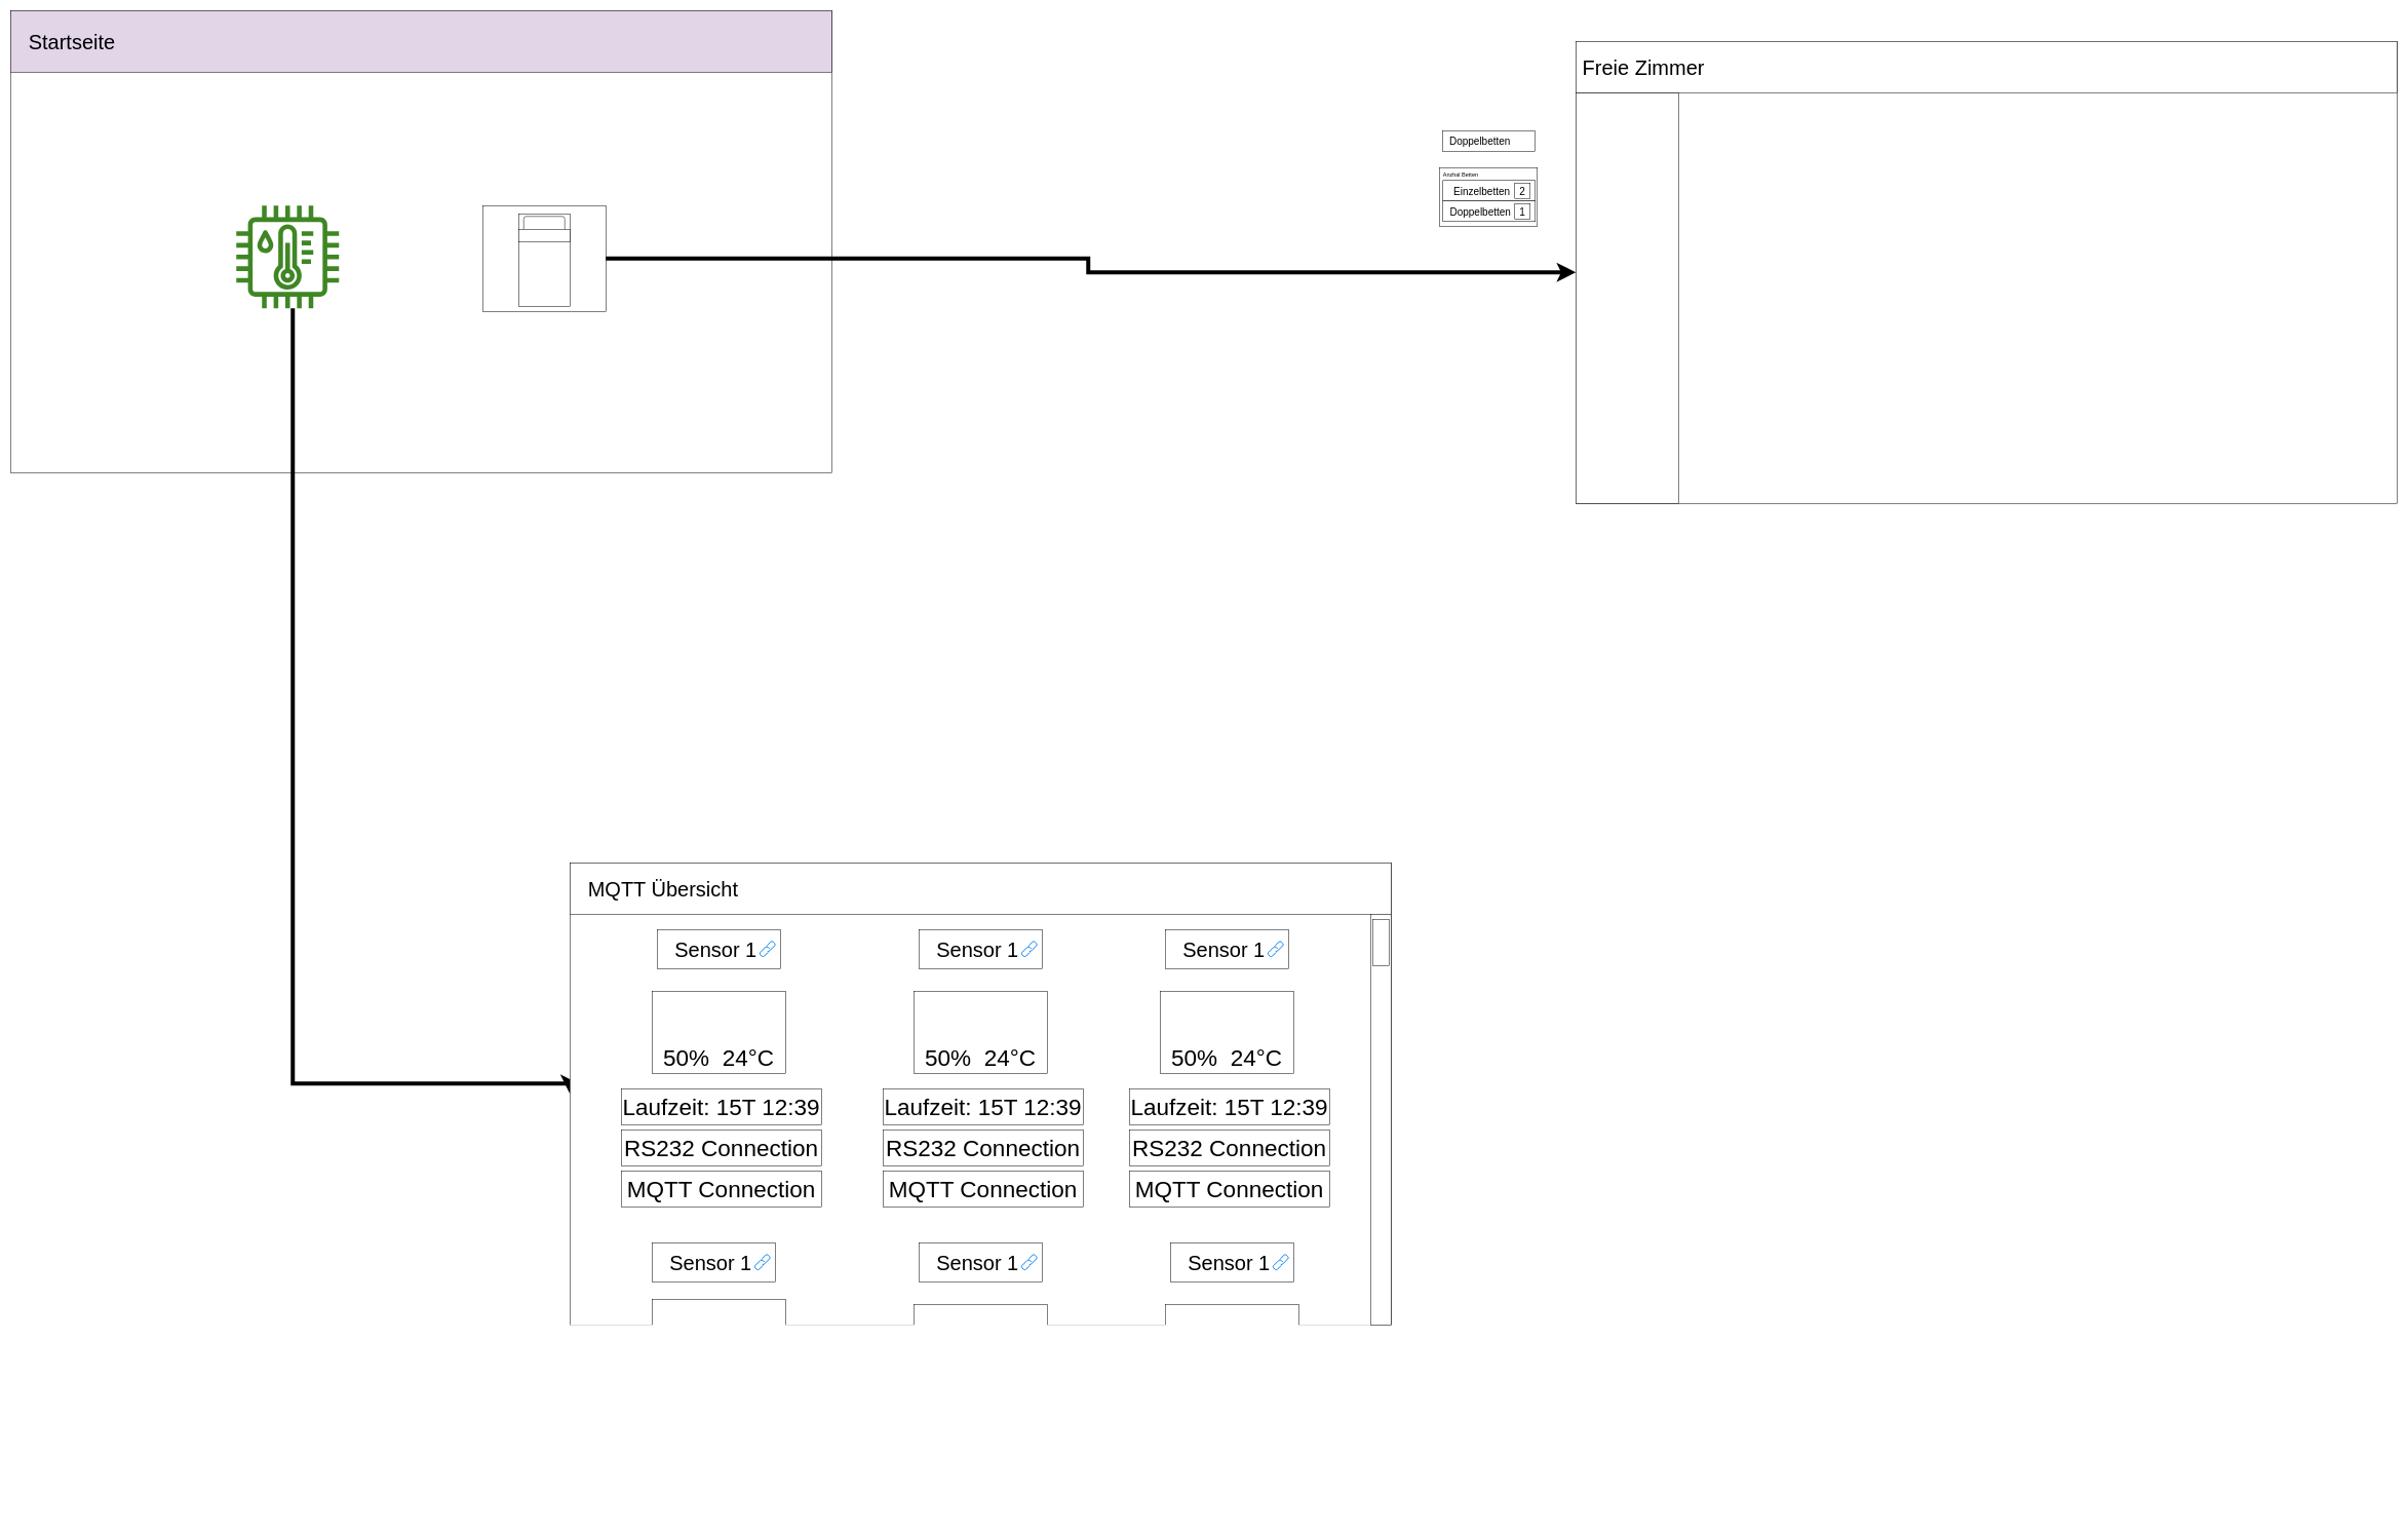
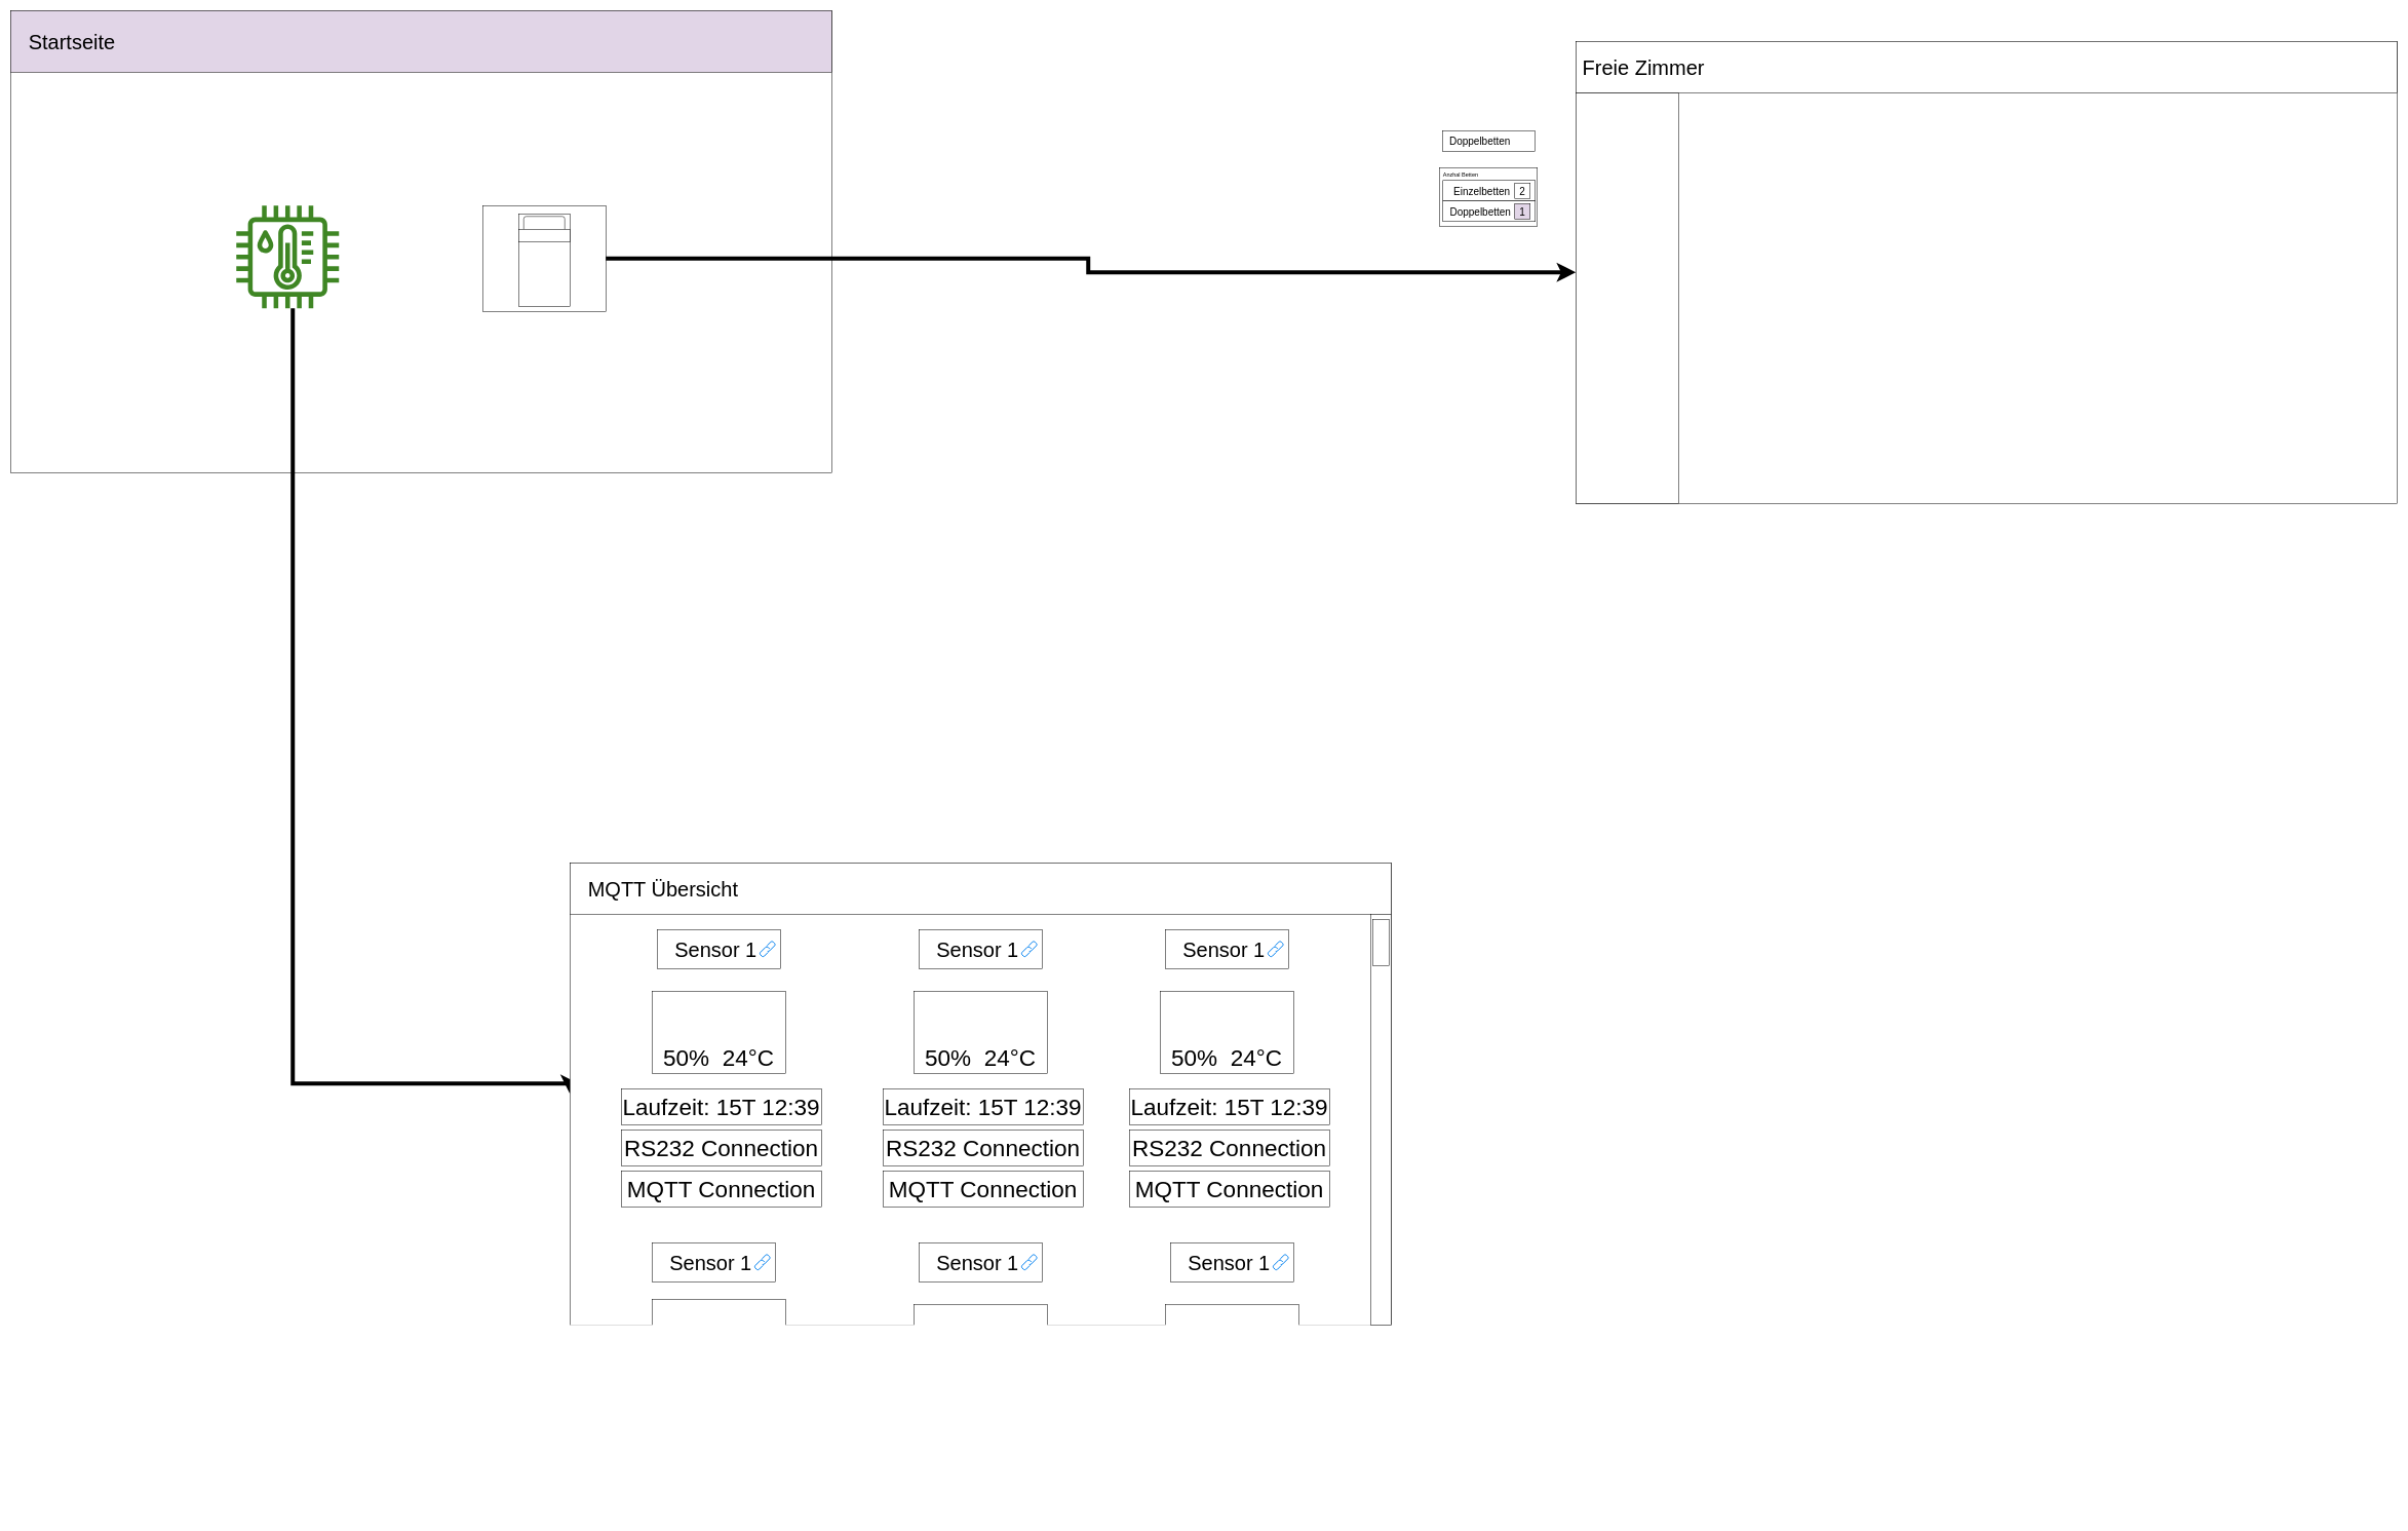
- <mxCell id="82" value="1" style="rounded=0;whiteSpace=wrap;html=1;fontSize=20;" vertex="1" parent="80"><mxGeometry x="140" y="5" width="30" height="30" as="geometry" /></mxCell>
+ <mxCell id="82" value="1" style="rounded=0;whiteSpace=wrap;html=1;fontSize=20;fillColor=#e1d5e7;" vertex="1" parent="80"><mxGeometry x="140" y="5" width="30" height="30" as="geometry" /></mxCell>
